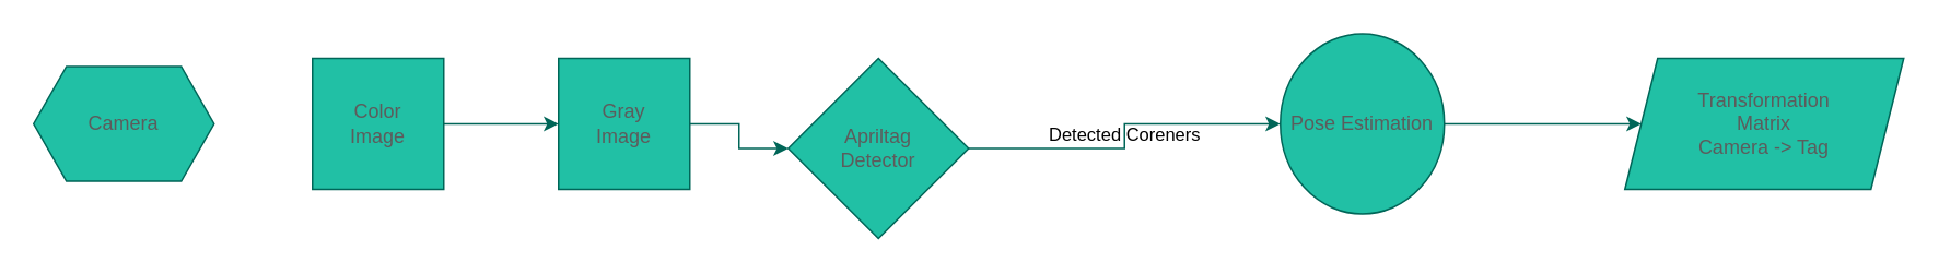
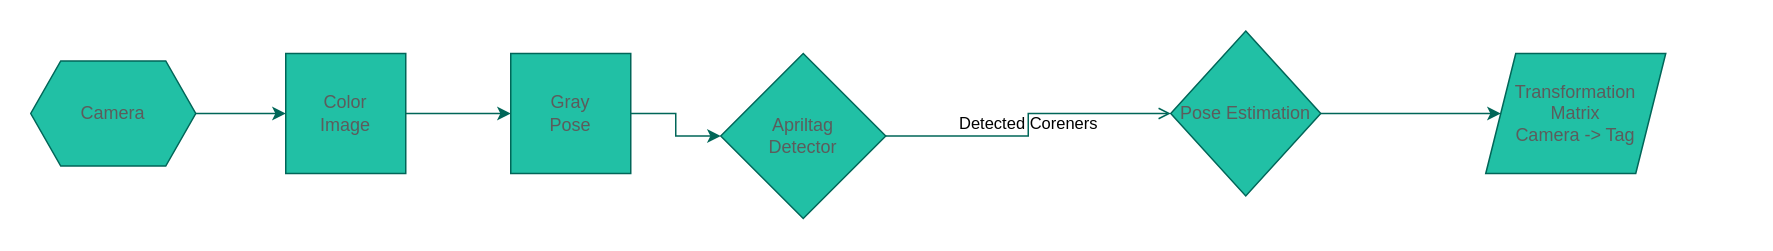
+ <mxCell id="8" style="edgeStyle=orthogonalEdgeStyle;rounded=0;orthogonalLoop=1;jettySize=auto;html=1;exitX=1;exitY=0.5;exitDx=0;exitDy=0;entryX=0;entryY=0.5;entryDx=0;entryDy=0;strokeColor=#006658;fontColor=default;fillColor=#21C0A5;labelBackgroundColor=none;" edge="1" parent="1" source="9" target="3"><mxGeometry relative="1" as="geometry" /></mxCell>
- <mxCell id="5" value="Gray&lt;div&gt;Image&lt;/div&gt;" style="whiteSpace=wrap;html=1;aspect=fixed;strokeColor=#006658;fontColor=#5C5C5C;fillColor=#21C0A5;labelBackgroundColor=none;" vertex="1" parent="1"><mxGeometry x="340" y="35" width="80" height="80" as="geometry" /></mxCell>
+ <mxCell id="5" value="Gray&lt;div&gt;Pose&lt;/div&gt;" style="whiteSpace=wrap;html=1;aspect=fixed;strokeColor=#006658;fontColor=#5C5C5C;fillColor=#21C0A5;labelBackgroundColor=none;" vertex="1" parent="1"><mxGeometry x="340" y="35" width="80" height="80" as="geometry" /></mxCell>
- <mxCell id="6" value="Detected Coreners" style="edgeStyle=orthogonalEdgeStyle;rounded=0;orthogonalLoop=1;jettySize=auto;html=1;exitX=1;exitY=0.5;exitDx=0;exitDy=0;strokeColor=#006658;fontColor=default;fillColor=#21C0A5;labelBackgroundColor=none;" edge="1" parent="1" source="7" target="11"><mxGeometry relative="1" as="geometry" /></mxCell>
+ <mxCell id="6" value="Detected Coreners" style="edgeStyle=orthogonalEdgeStyle;rounded=0;orthogonalLoop=1;jettySize=auto;html=1;exitX=1;exitY=0.5;exitDx=0;exitDy=0;strokeColor=#006658;fontColor=default;fillColor=#21C0A5;labelBackgroundColor=none;endArrow=open;" edge="1" parent="1" source="7" target="11"><mxGeometry relative="1" as="geometry" /></mxCell>
- <mxCell id="11" value="Pose Estimation" style="ellipse;whiteSpace=wrap;html=1;strokeColor=#006658;fontColor=#5C5C5C;fillColor=#21C0A5;labelBackgroundColor=none;" vertex="1" parent="1"><mxGeometry x="780" y="20" width="100" height="110" as="geometry" /></mxCell>
+ <mxCell id="11" value="Pose Estimation" style="rhombus;whiteSpace=wrap;html=1;strokeColor=#006658;fontColor=#5C5C5C;fillColor=#21C0A5;labelBackgroundColor=none;" vertex="1" parent="1"><mxGeometry x="780" y="20" width="100" height="110" as="geometry" /></mxCell>
- <mxCell id="12" value="Transformation&lt;div&gt;Matrix&lt;/div&gt;&lt;div&gt;Camera -&amp;gt; Tag&lt;/div&gt;" style="shape=parallelogram;perimeter=parallelogramPerimeter;whiteSpace=wrap;html=1;fixedSize=1;strokeColor=#006658;fontColor=#5C5C5C;fillColor=#21C0A5;" vertex="1" parent="1"><mxGeometry x="990" y="35" width="170" height="80" as="geometry" /></mxCell>
+ <mxCell id="12" value="Transformation&lt;div&gt;Matrix&lt;/div&gt;&lt;div&gt;Camera -&amp;gt; Tag&lt;/div&gt;" style="shape=parallelogram;perimeter=parallelogramPerimeter;whiteSpace=wrap;html=1;fixedSize=1;strokeColor=#006658;fontColor=#5C5C5C;fillColor=#21C0A5;" vertex="1" parent="1"><mxGeometry x="990" y="35" width="120" height="80" as="geometry" /></mxCell>
